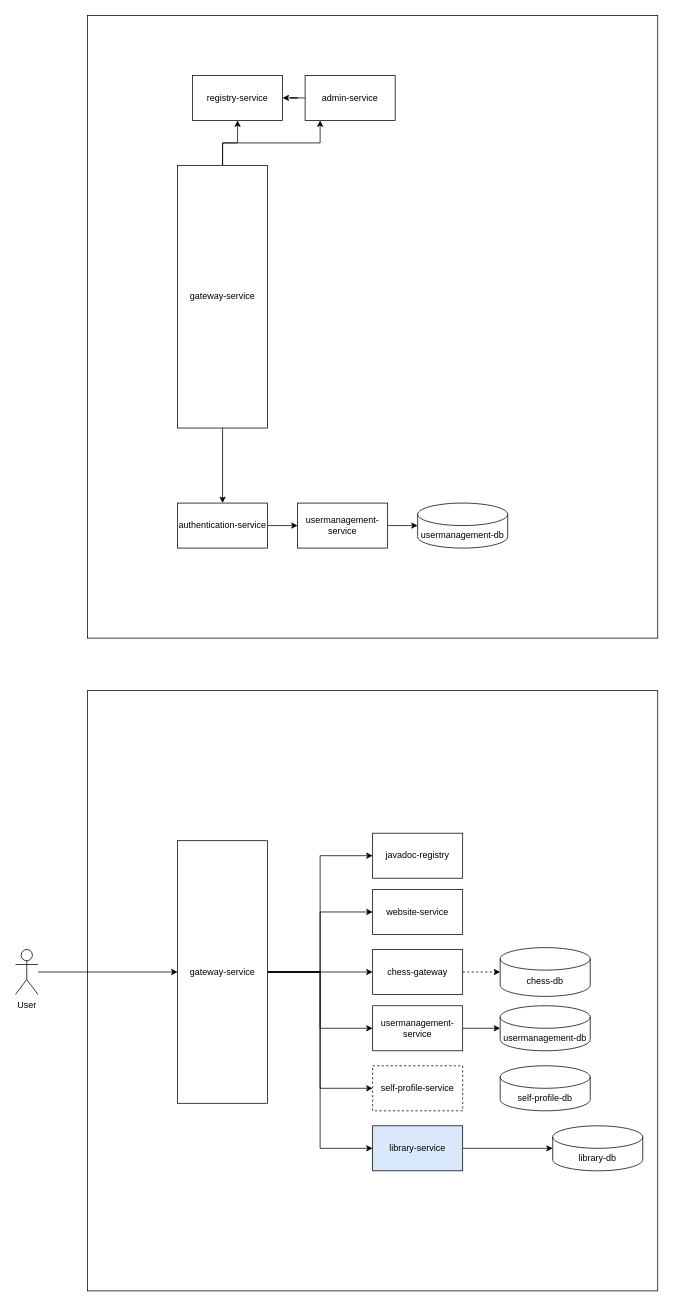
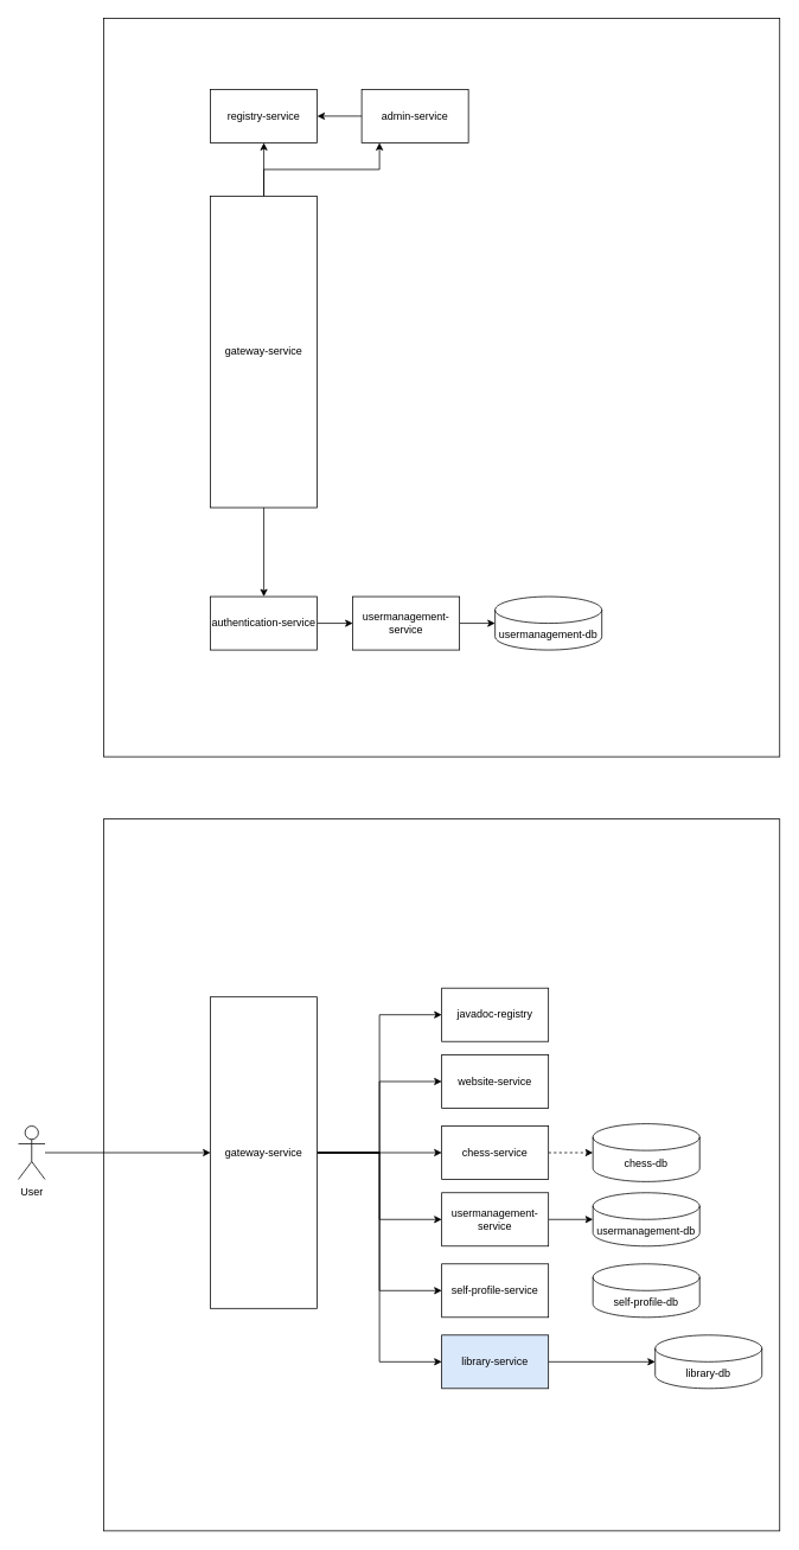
- <mxCell id="19" value="registry-service" style="rounded=0;whiteSpace=wrap;html=1;" vertex="1" parent="1"><mxGeometry x="256" y="100" width="120" height="60" as="geometry" /></mxCell>
+ <mxCell id="19" value="registry-service" style="rounded=0;whiteSpace=wrap;html=1;" vertex="1" parent="1"><mxGeometry x="236" y="100" width="120" height="60" as="geometry" /></mxCell>
- <mxCell id="14" value="chess-gateway" style="rounded=0;whiteSpace=wrap;html=1;" parent="1" vertex="1"><mxGeometry x="496" y="1265" width="120" height="60" as="geometry" /></mxCell>
+ <mxCell id="14" value="chess-service" style="rounded=0;whiteSpace=wrap;html=1;" parent="1" vertex="1"><mxGeometry x="496" y="1265" width="120" height="60" as="geometry" /></mxCell>
- <mxCell id="33" value="self-profile-service" style="rounded=0;whiteSpace=wrap;html=1;dashed=1;" vertex="1" parent="1"><mxGeometry x="496" y="1420" width="120" height="60" as="geometry" /></mxCell>
+ <mxCell id="33" value="self-profile-service" style="rounded=0;whiteSpace=wrap;html=1;" vertex="1" parent="1"><mxGeometry x="496" y="1420" width="120" height="60" as="geometry" /></mxCell>
